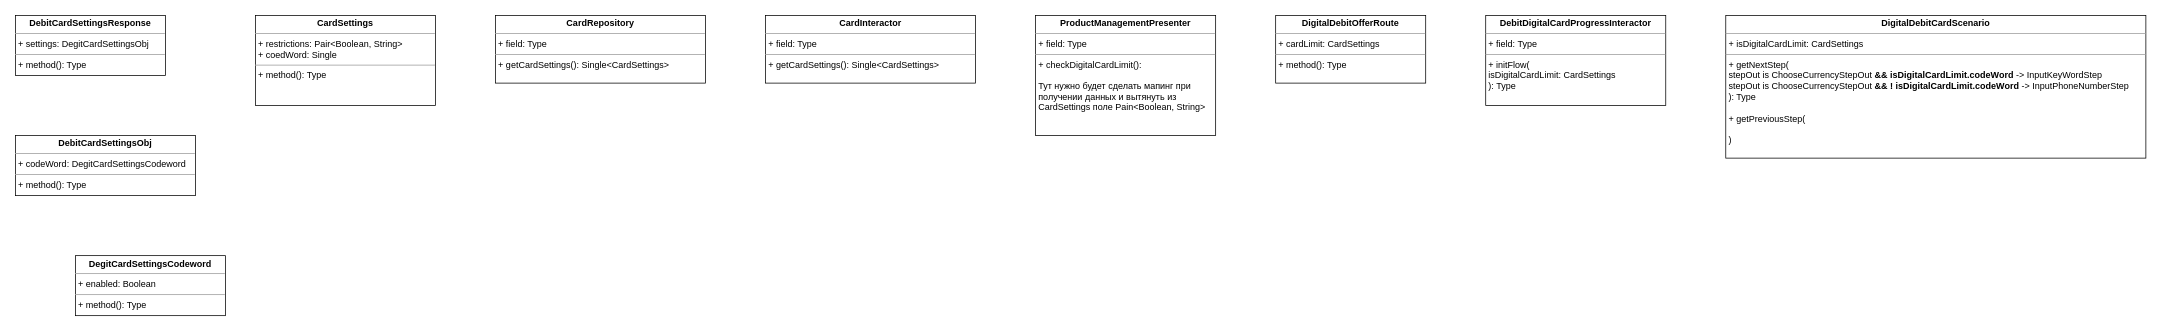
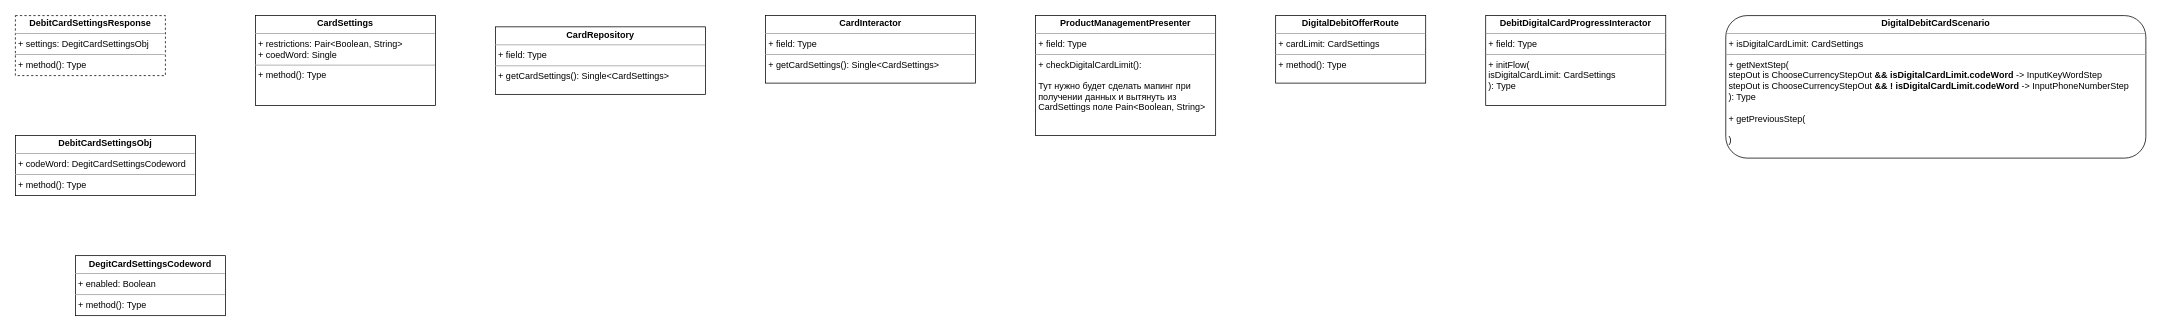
- <mxCell id="2" value="&lt;p style=&quot;margin: 0px ; margin-top: 4px ; text-align: center&quot;&gt;&lt;b&gt;DebitCardSettingsResponse&lt;/b&gt;&lt;/p&gt;&lt;hr size=&quot;1&quot;&gt;&lt;p style=&quot;margin: 0px ; margin-left: 4px&quot;&gt;+ settings: DegitCardSettingsObj&lt;/p&gt;&lt;hr size=&quot;1&quot;&gt;&lt;p style=&quot;margin: 0px ; margin-left: 4px&quot;&gt;+ method(): Type&lt;/p&gt;" style="verticalAlign=top;align=left;overflow=fill;fontSize=12;fontFamily=Helvetica;html=1;" vertex="1" parent="1"><mxGeometry x="20" y="20" width="200" height="80" as="geometry" /></mxCell>
+ <mxCell id="2" value="&lt;p style=&quot;margin: 0px ; margin-top: 4px ; text-align: center&quot;&gt;&lt;b&gt;DebitCardSettingsResponse&lt;/b&gt;&lt;/p&gt;&lt;hr size=&quot;1&quot;&gt;&lt;p style=&quot;margin: 0px ; margin-left: 4px&quot;&gt;+ settings: DegitCardSettingsObj&lt;/p&gt;&lt;hr size=&quot;1&quot;&gt;&lt;p style=&quot;margin: 0px ; margin-left: 4px&quot;&gt;+ method(): Type&lt;/p&gt;" style="verticalAlign=top;align=left;overflow=fill;fontSize=12;fontFamily=Helvetica;html=1;dashed=1;" vertex="1" parent="1"><mxGeometry x="20" y="20" width="200" height="80" as="geometry" /></mxCell>
- <mxCell id="6" value="&lt;p style=&quot;margin: 0px ; margin-top: 4px ; text-align: center&quot;&gt;&lt;b&gt;CardRepository&lt;/b&gt;&lt;/p&gt;&lt;hr size=&quot;1&quot;&gt;&lt;p style=&quot;margin: 0px ; margin-left: 4px&quot;&gt;+ field: Type&lt;/p&gt;&lt;hr size=&quot;1&quot;&gt;&lt;p style=&quot;margin: 0px ; margin-left: 4px&quot;&gt;+ getCardSettings(): Single&amp;lt;CardSettings&amp;gt;&lt;/p&gt;" style="verticalAlign=top;align=left;overflow=fill;fontSize=12;fontFamily=Helvetica;html=1;" vertex="1" parent="1"><mxGeometry x="660" y="20" width="280" height="90" as="geometry" /></mxCell>
+ <mxCell id="6" value="&lt;p style=&quot;margin: 0px ; margin-top: 4px ; text-align: center&quot;&gt;&lt;b&gt;CardRepository&lt;/b&gt;&lt;/p&gt;&lt;hr size=&quot;1&quot;&gt;&lt;p style=&quot;margin: 0px ; margin-left: 4px&quot;&gt;+ field: Type&lt;/p&gt;&lt;hr size=&quot;1&quot;&gt;&lt;p style=&quot;margin: 0px ; margin-left: 4px&quot;&gt;+ getCardSettings(): Single&amp;lt;CardSettings&amp;gt;&lt;/p&gt;" style="verticalAlign=top;align=left;overflow=fill;fontSize=12;fontFamily=Helvetica;html=1;" vertex="1" parent="1"><mxGeometry x="660" y="35" width="280" height="90" as="geometry" /></mxCell>
- <mxCell id="11" value="&lt;p style=&quot;margin: 0px ; margin-top: 4px ; text-align: center&quot;&gt;&lt;b&gt;DigitalDebitCardScenario&lt;/b&gt;&lt;/p&gt;&lt;hr size=&quot;1&quot;&gt;&lt;p style=&quot;margin: 0px ; margin-left: 4px&quot;&gt;+ isDigitalCardLimit: CardSettings&lt;/p&gt;&lt;hr size=&quot;1&quot;&gt;&lt;p style=&quot;margin: 0px ; margin-left: 4px&quot;&gt;+ getNextStep(&lt;/p&gt;&lt;p style=&quot;margin: 0px ; margin-left: 4px&quot;&gt;stepOut is ChooseCurrencyStepOut &lt;b&gt;&amp;amp;&amp;amp; isDigitalCardLimit.codeWord&lt;/b&gt; -&amp;gt; InputKeyWordStep&lt;/p&gt;&lt;p style=&quot;margin: 0px ; margin-left: 4px&quot;&gt;stepOut is ChooseCurrencyStepOut&lt;b&gt; &amp;amp;&amp;amp; ! isDigitalCardLimit.codeWord&lt;/b&gt; -&amp;gt; InputPhoneNumberStep&lt;br&gt;&lt;/p&gt;&lt;p style=&quot;margin: 0px ; margin-left: 4px&quot;&gt;): Type&lt;/p&gt;&lt;p style=&quot;margin: 0px ; margin-left: 4px&quot;&gt;&lt;br&gt;&lt;/p&gt;&lt;p style=&quot;margin: 0px ; margin-left: 4px&quot;&gt;+ getPreviousStep(&lt;/p&gt;&lt;p style=&quot;margin: 0px ; margin-left: 4px&quot;&gt;&lt;br&gt;&lt;/p&gt;&lt;p style=&quot;margin: 0px ; margin-left: 4px&quot;&gt;)&lt;br&gt;&lt;/p&gt;" style="verticalAlign=top;align=left;overflow=fill;fontSize=12;fontFamily=Helvetica;html=1;" vertex="1" parent="1"><mxGeometry x="2300" y="20" width="560" height="190" as="geometry" /></mxCell>
+ <mxCell id="11" value="&lt;p style=&quot;margin: 0px ; margin-top: 4px ; text-align: center&quot;&gt;&lt;b&gt;DigitalDebitCardScenario&lt;/b&gt;&lt;/p&gt;&lt;hr size=&quot;1&quot;&gt;&lt;p style=&quot;margin: 0px ; margin-left: 4px&quot;&gt;+ isDigitalCardLimit: CardSettings&lt;/p&gt;&lt;hr size=&quot;1&quot;&gt;&lt;p style=&quot;margin: 0px ; margin-left: 4px&quot;&gt;+ getNextStep(&lt;/p&gt;&lt;p style=&quot;margin: 0px ; margin-left: 4px&quot;&gt;stepOut is ChooseCurrencyStepOut &lt;b&gt;&amp;amp;&amp;amp; isDigitalCardLimit.codeWord&lt;/b&gt; -&amp;gt; InputKeyWordStep&lt;/p&gt;&lt;p style=&quot;margin: 0px ; margin-left: 4px&quot;&gt;stepOut is ChooseCurrencyStepOut&lt;b&gt; &amp;amp;&amp;amp; ! isDigitalCardLimit.codeWord&lt;/b&gt; -&amp;gt; InputPhoneNumberStep&lt;br&gt;&lt;/p&gt;&lt;p style=&quot;margin: 0px ; margin-left: 4px&quot;&gt;): Type&lt;/p&gt;&lt;p style=&quot;margin: 0px ; margin-left: 4px&quot;&gt;&lt;br&gt;&lt;/p&gt;&lt;p style=&quot;margin: 0px ; margin-left: 4px&quot;&gt;+ getPreviousStep(&lt;/p&gt;&lt;p style=&quot;margin: 0px ; margin-left: 4px&quot;&gt;&lt;br&gt;&lt;/p&gt;&lt;p style=&quot;margin: 0px ; margin-left: 4px&quot;&gt;)&lt;br&gt;&lt;/p&gt;" style="verticalAlign=top;align=left;overflow=fill;fontSize=12;fontFamily=Helvetica;html=1;rounded=1;" vertex="1" parent="1"><mxGeometry x="2300" y="20" width="560" height="190" as="geometry" /></mxCell>
